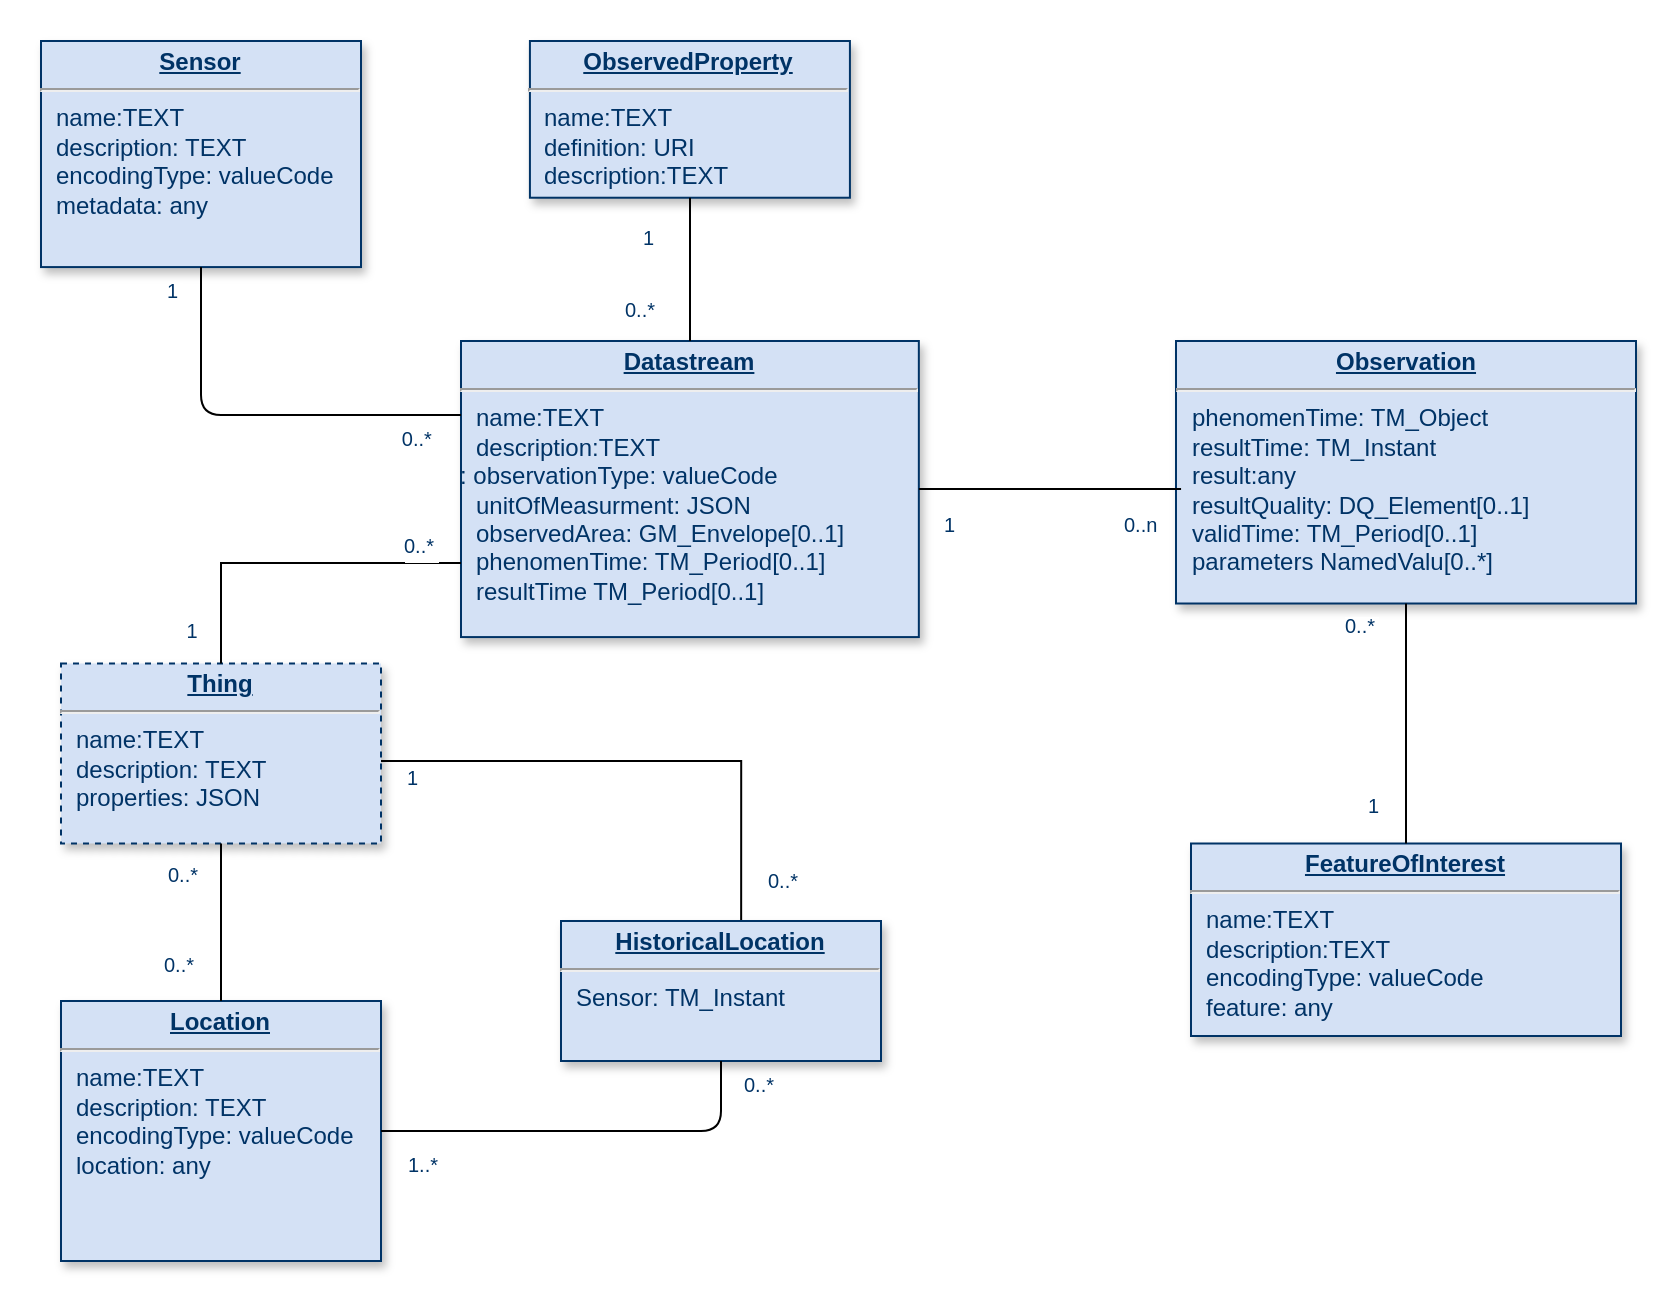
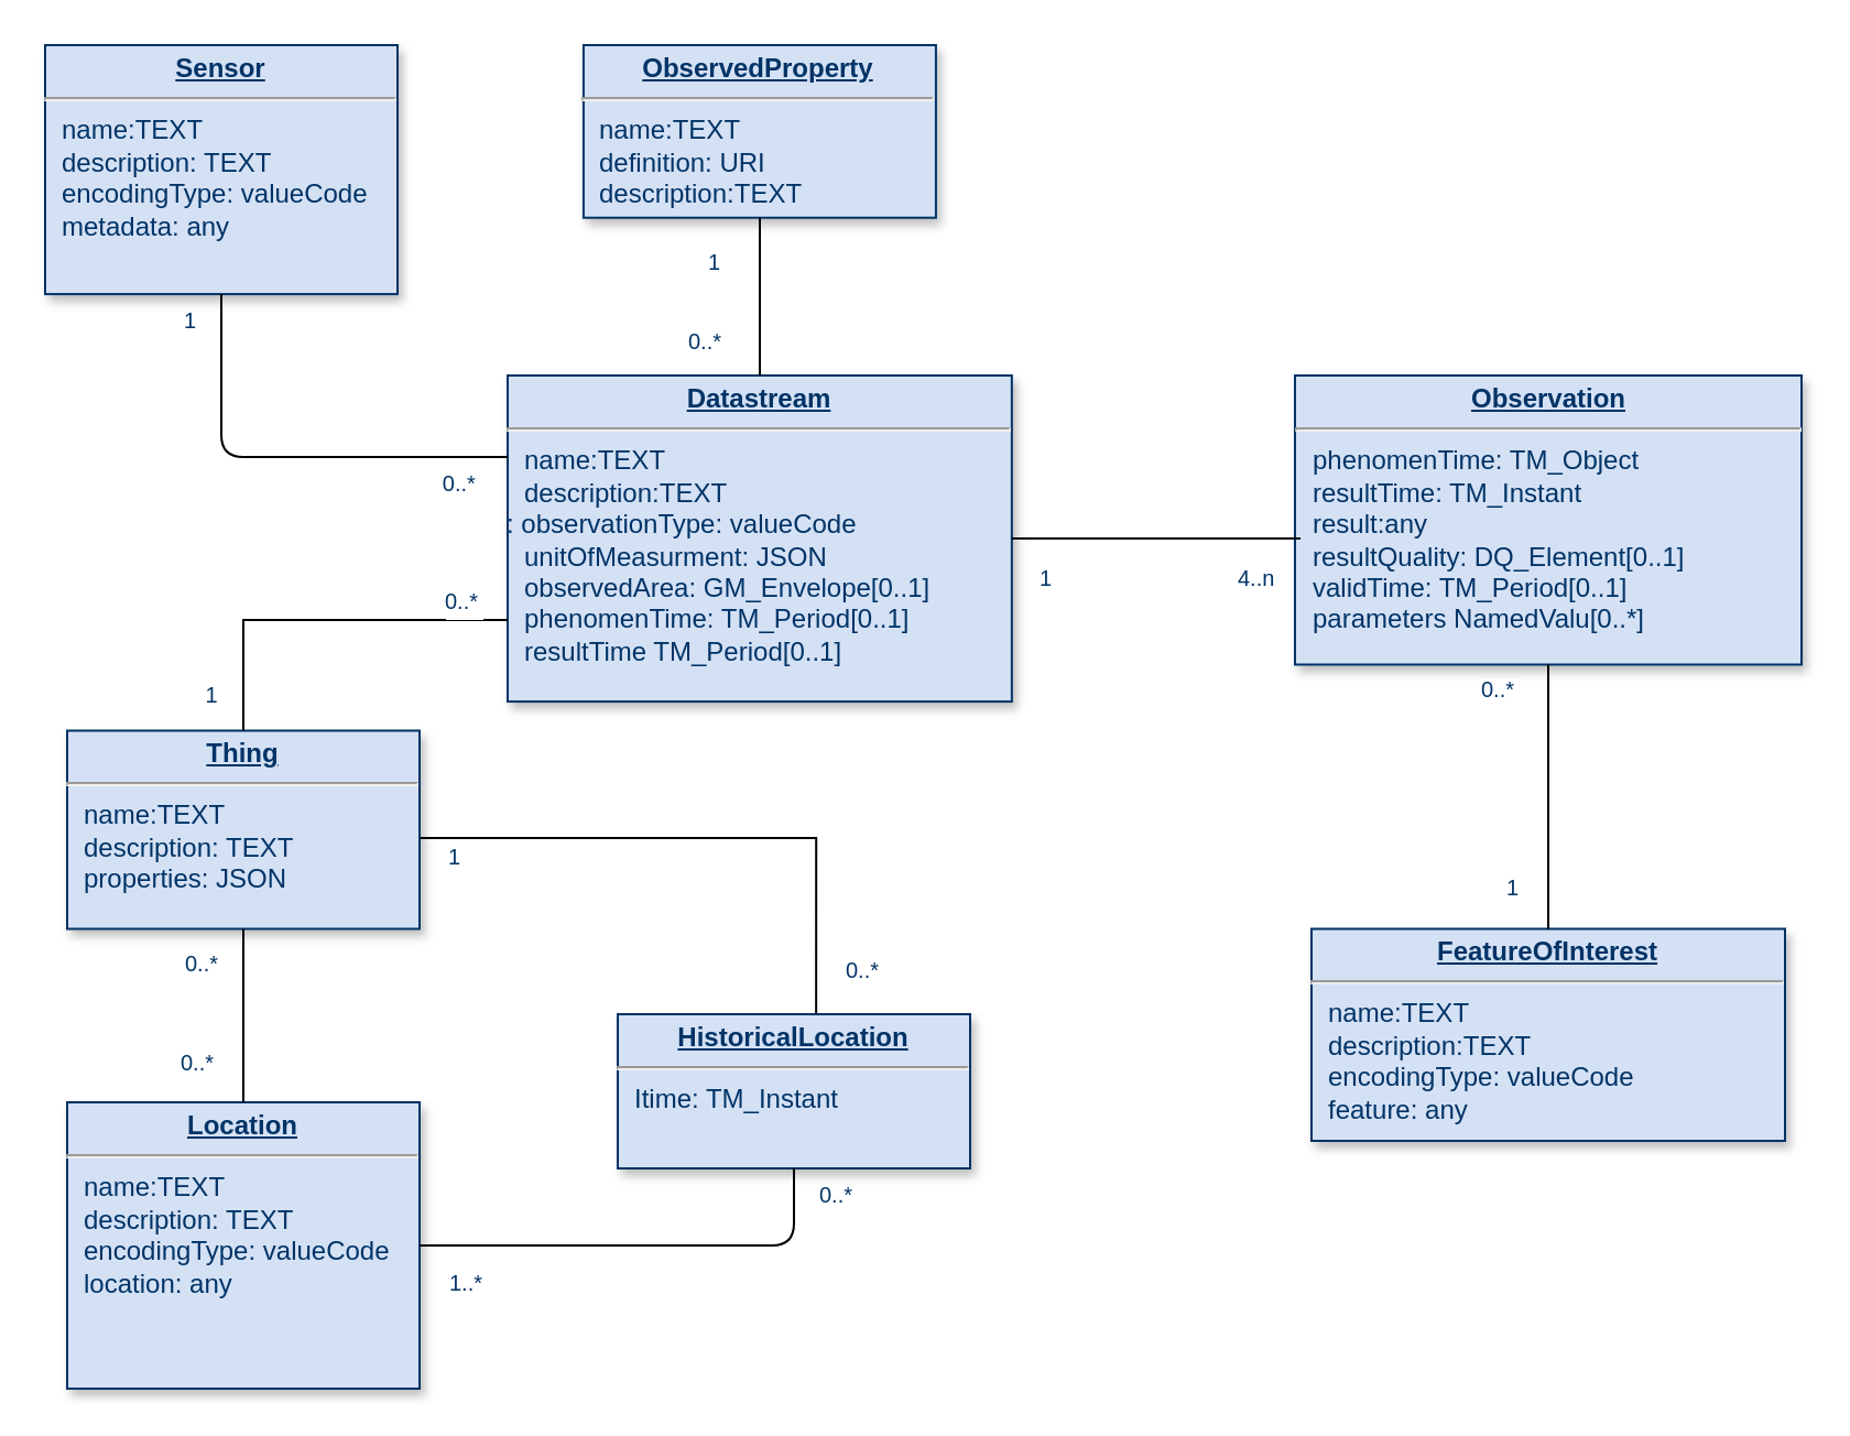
- <mxCell id="33" value="0..n" style="resizable=0;align=left;verticalAlign=top;labelBackgroundColor=#ffffff;fontSize=10;strokeColor=#003366;shadow=1;fillColor=#D4E1F5;fontColor=#003366" connectable="0" vertex="1" parent="2"><mxGeometry x="540" y="230" as="geometry" /></mxCell>
+ <mxCell id="33" value="4..n" style="resizable=0;align=left;verticalAlign=top;labelBackgroundColor=#ffffff;fontSize=10;strokeColor=#003366;shadow=1;fillColor=#D4E1F5;fontColor=#003366" connectable="0" vertex="1" parent="2"><mxGeometry x="540" y="230" as="geometry" /></mxCell>
- <mxCell id="11" value="&lt;p style=&quot;margin: 0px ; margin-top: 4px ; text-align: center ; text-decoration: underline&quot;&gt;&lt;strong&gt;Thing&lt;/strong&gt;&lt;/p&gt;&lt;hr&gt;&lt;p style=&quot;margin: 0px; margin-left: 8px;&quot;&gt;name:TEXT&lt;/p&gt;&lt;p style=&quot;margin: 0px; margin-left: 8px;&quot;&gt;description: TEXT &lt;br&gt;&lt;/p&gt;&lt;p style=&quot;margin: 0px; margin-left: 8px;&quot;&gt;properties: JSON&lt;/p&gt;" style="verticalAlign=top;align=left;overflow=fill;fontSize=12;fontFamily=Helvetica;html=1;strokeColor=#003366;shadow=1;fillColor=#D4E1F5;fontColor=#003366;dashed=1;" parent="2" vertex="1"><mxGeometry x="10" y="311.25" width="160" height="90" as="geometry" /></mxCell>
+ <mxCell id="11" value="&lt;p style=&quot;margin: 0px ; margin-top: 4px ; text-align: center ; text-decoration: underline&quot;&gt;&lt;strong&gt;Thing&lt;/strong&gt;&lt;/p&gt;&lt;hr&gt;&lt;p style=&quot;margin: 0px; margin-left: 8px;&quot;&gt;name:TEXT&lt;/p&gt;&lt;p style=&quot;margin: 0px; margin-left: 8px;&quot;&gt;description: TEXT &lt;br&gt;&lt;/p&gt;&lt;p style=&quot;margin: 0px; margin-left: 8px;&quot;&gt;properties: JSON&lt;/p&gt;" style="verticalAlign=top;align=left;overflow=fill;fontSize=12;fontFamily=Helvetica;html=1;strokeColor=#003366;shadow=1;fillColor=#D4E1F5;fontColor=#003366" parent="2" vertex="1"><mxGeometry x="10" y="311.25" width="160" height="90" as="geometry" /></mxCell>
- <mxCell id="10" value="&lt;p style=&quot;margin: 0px; margin-top: 4px; text-align: center; text-decoration: underline;&quot;&gt;&lt;strong&gt;HistoricalLocation&lt;/strong&gt;&lt;/p&gt;&lt;hr&gt;&lt;p style=&quot;margin: 0px; margin-left: 8px;&quot;&gt;Sensor: TM_Instant&lt;/p&gt;" style="verticalAlign=top;align=left;overflow=fill;fontSize=12;fontFamily=Helvetica;html=1;strokeColor=#003366;shadow=1;fillColor=#D4E1F5;fontColor=#003366" parent="2" vertex="1"><mxGeometry x="260" y="440" width="160" height="70" as="geometry" /></mxCell>
+ <mxCell id="10" value="&lt;p style=&quot;margin: 0px; margin-top: 4px; text-align: center; text-decoration: underline;&quot;&gt;&lt;strong&gt;HistoricalLocation&lt;/strong&gt;&lt;/p&gt;&lt;hr&gt;&lt;p style=&quot;margin: 0px; margin-left: 8px;&quot;&gt;Itime: TM_Instant&lt;/p&gt;" style="verticalAlign=top;align=left;overflow=fill;fontSize=12;fontFamily=Helvetica;html=1;strokeColor=#003366;shadow=1;fillColor=#D4E1F5;fontColor=#003366" parent="2" vertex="1"><mxGeometry x="260" y="440" width="160" height="70" as="geometry" /></mxCell>
